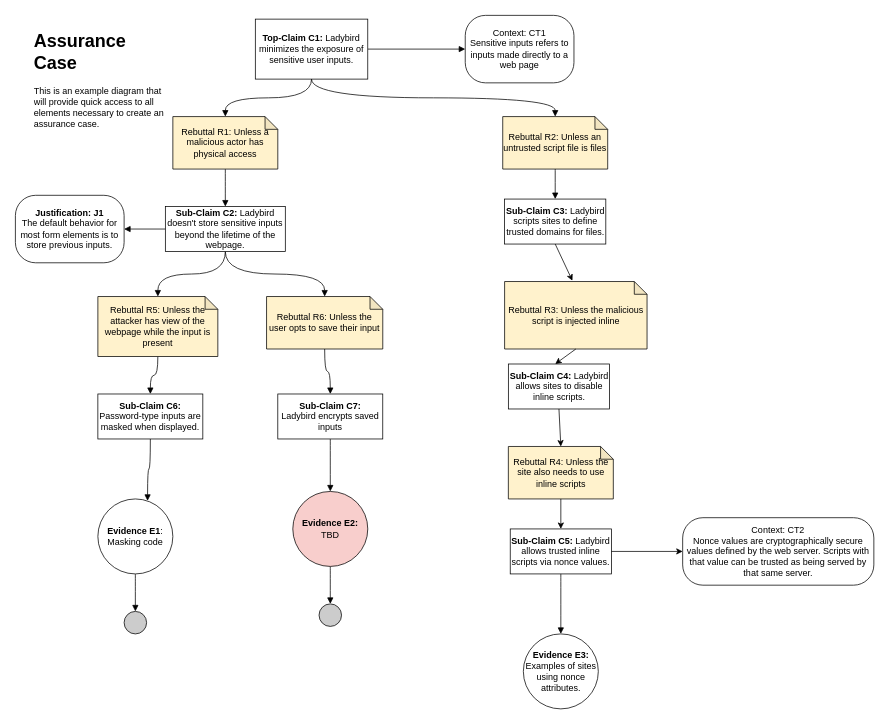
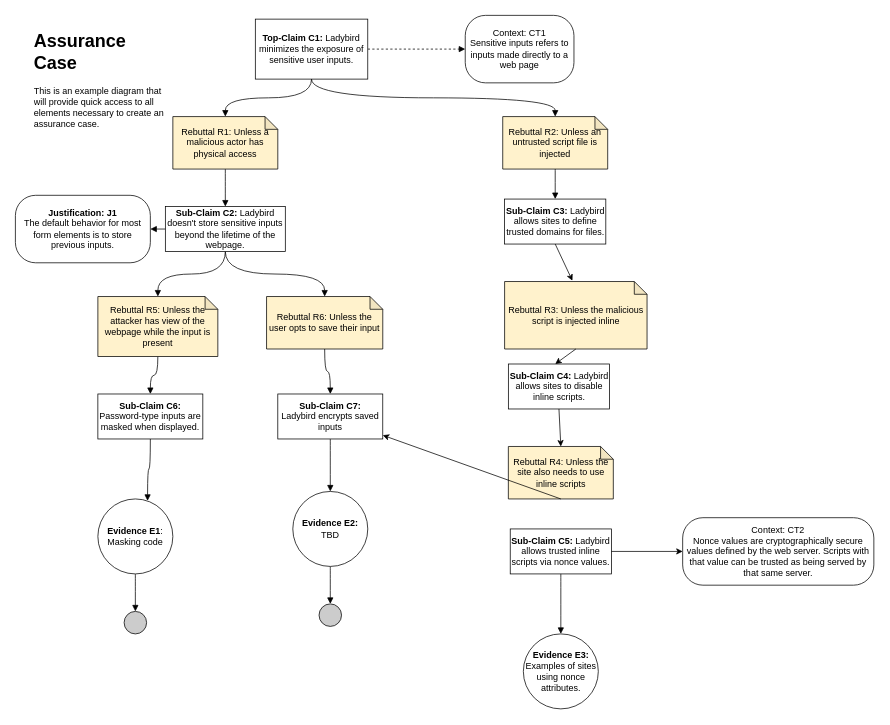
- <mxCell id="3" style="edgeStyle=orthogonalEdgeStyle;rounded=0;orthogonalLoop=1;jettySize=auto;html=1;exitX=1;exitY=0.5;exitDx=0;exitDy=0;entryX=0;entryY=0.5;entryDx=0;entryDy=0;endArrow=block;endFill=1;" parent="1" source="5" target="6" edge="1"><mxGeometry relative="1" as="geometry" /></mxCell>
+ <mxCell id="3" style="edgeStyle=orthogonalEdgeStyle;rounded=0;orthogonalLoop=1;jettySize=auto;html=1;exitX=1;exitY=0.5;exitDx=0;exitDy=0;entryX=0;entryY=0.5;entryDx=0;entryDy=0;endArrow=block;endFill=1;dashed=1;" parent="1" source="5" target="6" edge="1"><mxGeometry relative="1" as="geometry" /></mxCell>
- <mxCell id="26" value="Rebuttal R2: Unless an untrusted script file is files" style="shape=note;whiteSpace=wrap;html=1;backgroundOutline=1;darkOpacity=0.05;size=17;fillColor=#FFF2CC;" vertex="1" parent="1"><mxGeometry x="670" y="155" width="140" height="70" as="geometry" /></mxCell>
+ <mxCell id="26" value="Rebuttal R2: Unless an untrusted script file is injected" style="shape=note;whiteSpace=wrap;html=1;backgroundOutline=1;darkOpacity=0.05;size=17;fillColor=#FFF2CC;" vertex="1" parent="1"><mxGeometry x="670" y="155" width="140" height="70" as="geometry" /></mxCell>
- <mxCell id="28" value="&lt;b&gt;Sub-Claim C3:&amp;nbsp;&lt;/b&gt;Ladybird scripts sites to define trusted domains for files." style="rounded=0;whiteSpace=wrap;html=1;" vertex="1" parent="1"><mxGeometry x="672.5" y="265" width="135" height="60" as="geometry" /></mxCell>
+ <mxCell id="28" value="&lt;b&gt;Sub-Claim C3:&amp;nbsp;&lt;/b&gt;Ladybird allows sites to define trusted domains for files." style="rounded=0;whiteSpace=wrap;html=1;" vertex="1" parent="1"><mxGeometry x="672.5" y="265" width="135" height="60" as="geometry" /></mxCell>
- <mxCell id="42" value="&lt;div&gt;&lt;b&gt;Justification: J1&lt;/b&gt;&lt;/div&gt;&lt;div&gt;The default behavior for most form elements is to store previous inputs.&lt;/div&gt;" style="rounded=1;whiteSpace=wrap;html=1;arcSize=30;" vertex="1" parent="1"><mxGeometry y="260" width="145" height="90" as="geometry" x="20" /></mxCell>
+ <mxCell id="42" value="&lt;div&gt;&lt;b&gt;Justification: J1&lt;/b&gt;&lt;/div&gt;&lt;div&gt;The default behavior for most form elements is to store previous inputs.&lt;/div&gt;" style="rounded=1;whiteSpace=wrap;html=1;arcSize=30;" vertex="1" parent="1"><mxGeometry x="20" y="260" width="180" height="90" as="geometry" /></mxCell>
- <mxCell id="37" value="" style="endArrow=classic;html=1;rounded=0;exitX=0.5;exitY=1;exitDx=0;exitDy=0;entryX=0.5;entryY=0;entryDx=0;entryDy=0;exitPerimeter=0;" edge="1" parent="1" source="34" target="36"><mxGeometry width="50" height="50" relative="1" as="geometry"><mxPoint x="862" y="655" as="sourcePoint" /><mxPoint x="865" y="705" as="targetPoint" /></mxGeometry></mxCell>
+ <mxCell id="37" value="" style="endArrow=classic;html=1;rounded=0;exitX=0.5;exitY=1;exitDx=0;exitDy=0;exitPerimeter=0;" edge="1" parent="1" source="34" target="19"><mxGeometry width="50" height="50" relative="1" as="geometry"><mxPoint x="862" y="655" as="sourcePoint" /><mxPoint x="865" y="705" as="targetPoint" /></mxGeometry></mxCell>
- <mxCell id="24" value="&lt;div&gt;&lt;b&gt;Evidence E2:&lt;/b&gt;&lt;/div&gt;&lt;div&gt;TBD&lt;/div&gt;" style="ellipse;whiteSpace=wrap;html=1;aspect=fixed;fillColor=#f8cecc;rounded=0;" parent="1" vertex="1"><mxGeometry x="390" y="655" width="100" height="100" as="geometry" /></mxCell>
+ <mxCell id="24" value="&lt;div&gt;&lt;b&gt;Evidence E2:&lt;/b&gt;&lt;/div&gt;&lt;div&gt;TBD&lt;/div&gt;" style="ellipse;whiteSpace=wrap;html=1;aspect=fixed;fillColor=#ffffff;rounded=0;" parent="1" vertex="1"><mxGeometry x="390" y="655" width="100" height="100" as="geometry" /></mxCell>
